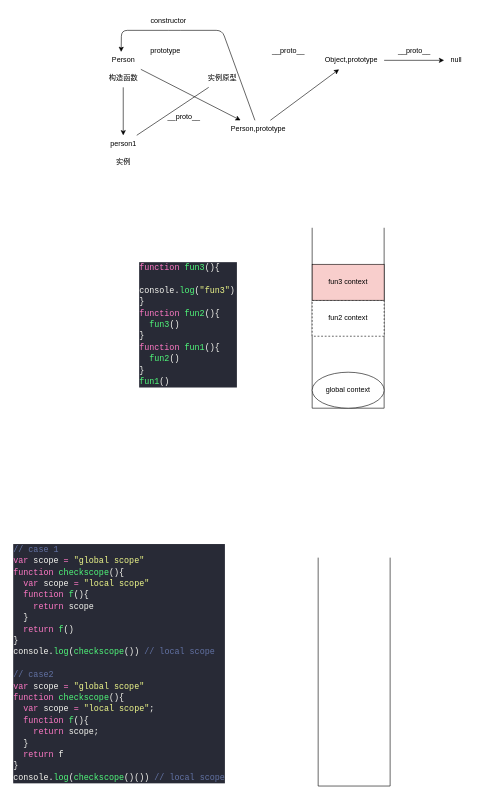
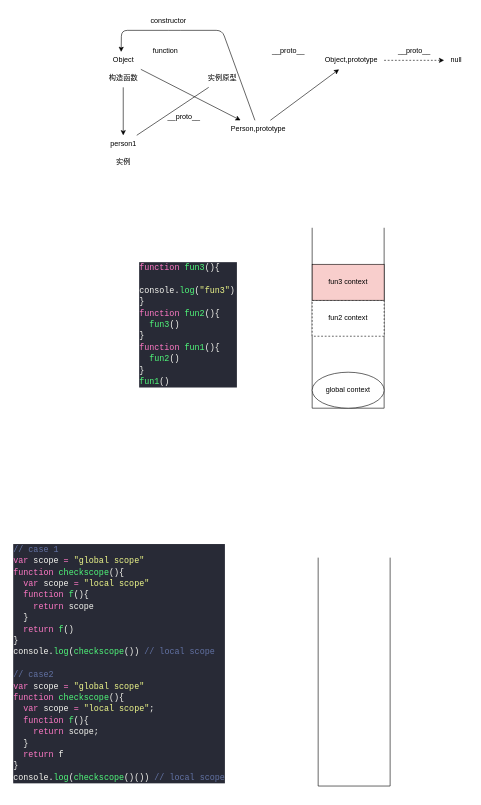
- <mxCell id="10" value="prototype" style="text;html=1;align=center;verticalAlign=middle;resizable=0;points=[];autosize=1;strokeColor=none;fillColor=none;" parent="1" vertex="1"><mxGeometry x="240" y="70" width="70" height="30" as="geometry" /></mxCell>
+ <mxCell id="10" value="function" style="text;html=1;align=center;verticalAlign=middle;resizable=0;points=[];autosize=1;strokeColor=none;fillColor=none;" parent="1" vertex="1"><mxGeometry x="240" y="70" width="70" height="30" as="geometry" /></mxCell>
- <mxCell id="3" value="Person" style="text;html=1;align=center;verticalAlign=middle;resizable=0;points=[];autosize=1;strokeColor=none;fillColor=none;" parent="1" vertex="1"><mxGeometry x="175" y="85" width="60" height="30" as="geometry" /></mxCell>
+ <mxCell id="3" value="Object" style="text;html=1;align=center;verticalAlign=middle;resizable=0;points=[];autosize=1;strokeColor=none;fillColor=none;" parent="1" vertex="1"><mxGeometry x="175" y="85" width="60" height="30" as="geometry" /></mxCell>
- <mxCell id="16" value="" style="edgeStyle=none;html=1;" parent="1" source="17" target="19" edge="1"><mxGeometry relative="1" as="geometry" /></mxCell>
+ <mxCell id="16" value="" style="edgeStyle=none;html=1;dashed=1;" parent="1" source="17" target="19" edge="1"><mxGeometry relative="1" as="geometry" /></mxCell>
